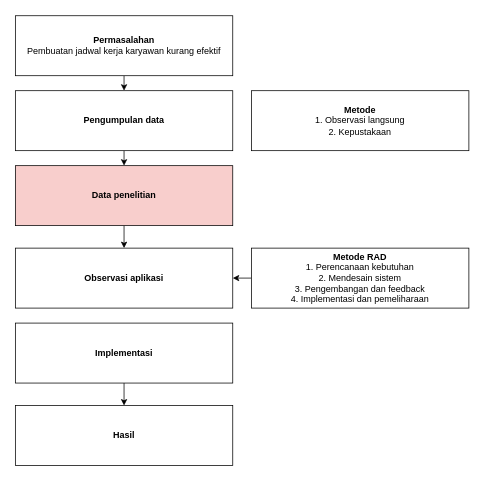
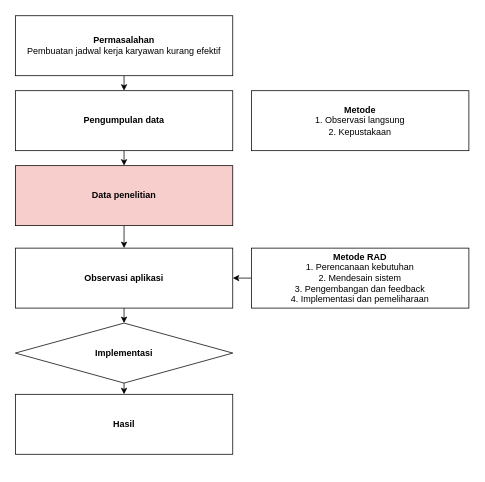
+ <mxCell id="8" style="edgeStyle=none;rounded=0;orthogonalLoop=1;jettySize=auto;html=1;exitX=0.5;exitY=1;exitDx=0;exitDy=0;entryX=0.5;entryY=0;entryDx=0;entryDy=0;" edge="1" parent="1" source="9" target="11"><mxGeometry relative="1" as="geometry" /></mxCell>
- <mxCell id="11" value="&lt;b&gt;Implementasi&lt;/b&gt;" style="rounded=0;whiteSpace=wrap;html=1;" vertex="1" parent="1"><mxGeometry x="20" y="430" width="290" height="80" as="geometry" /></mxCell>
+ <mxCell id="11" value="&lt;b&gt;Implementasi&lt;/b&gt;" style="rhombus;whiteSpace=wrap;html=1;" vertex="1" parent="1"><mxGeometry x="20" y="430" width="290" height="80" as="geometry" /></mxCell>
- <mxCell id="12" value="&lt;b&gt;Hasil&lt;/b&gt;" style="rounded=0;whiteSpace=wrap;html=1;" vertex="1" parent="1"><mxGeometry x="20" y="540" width="290" height="80" as="geometry" /></mxCell>
+ <mxCell id="12" value="&lt;b&gt;Hasil&lt;/b&gt;" style="rounded=0;whiteSpace=wrap;html=1;" vertex="1" parent="1"><mxGeometry x="20" y="525" width="290" height="80" as="geometry" /></mxCell>
